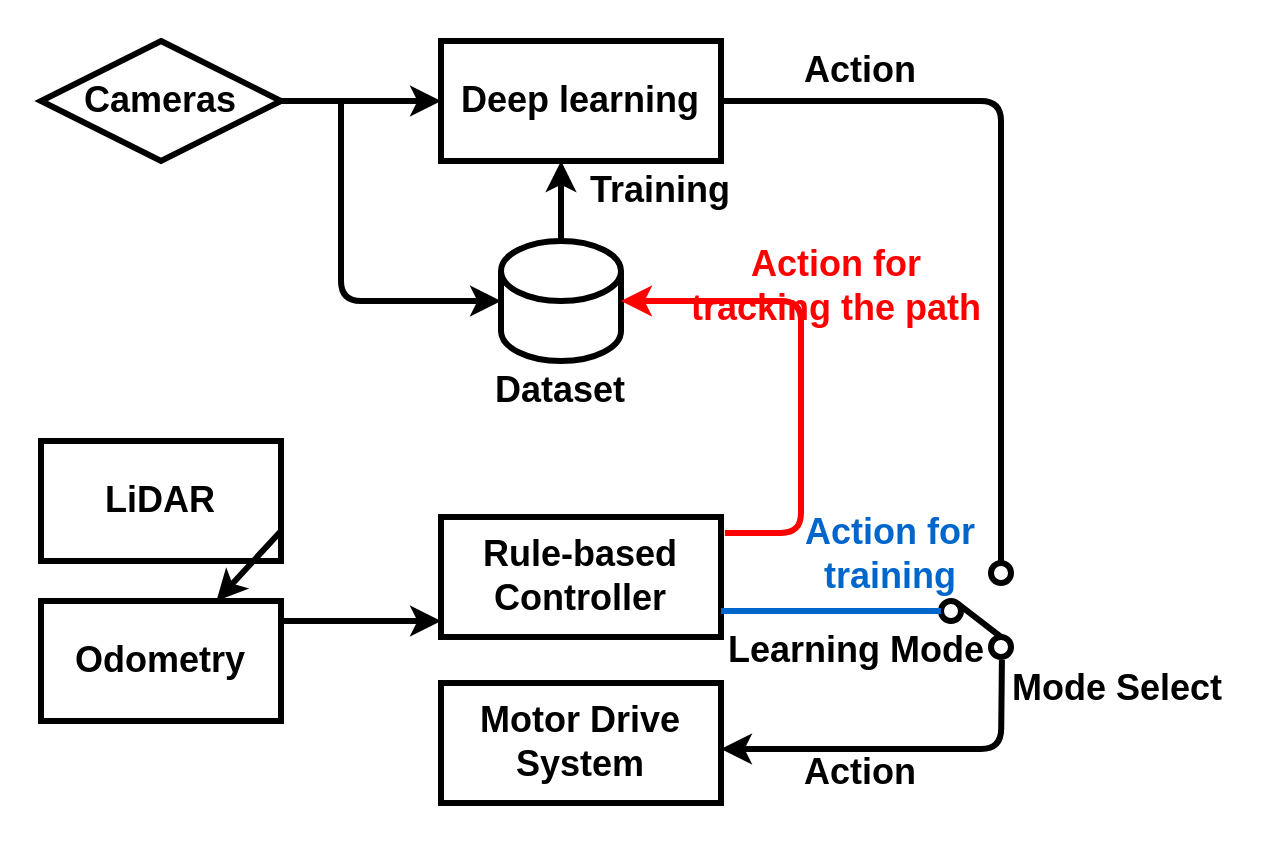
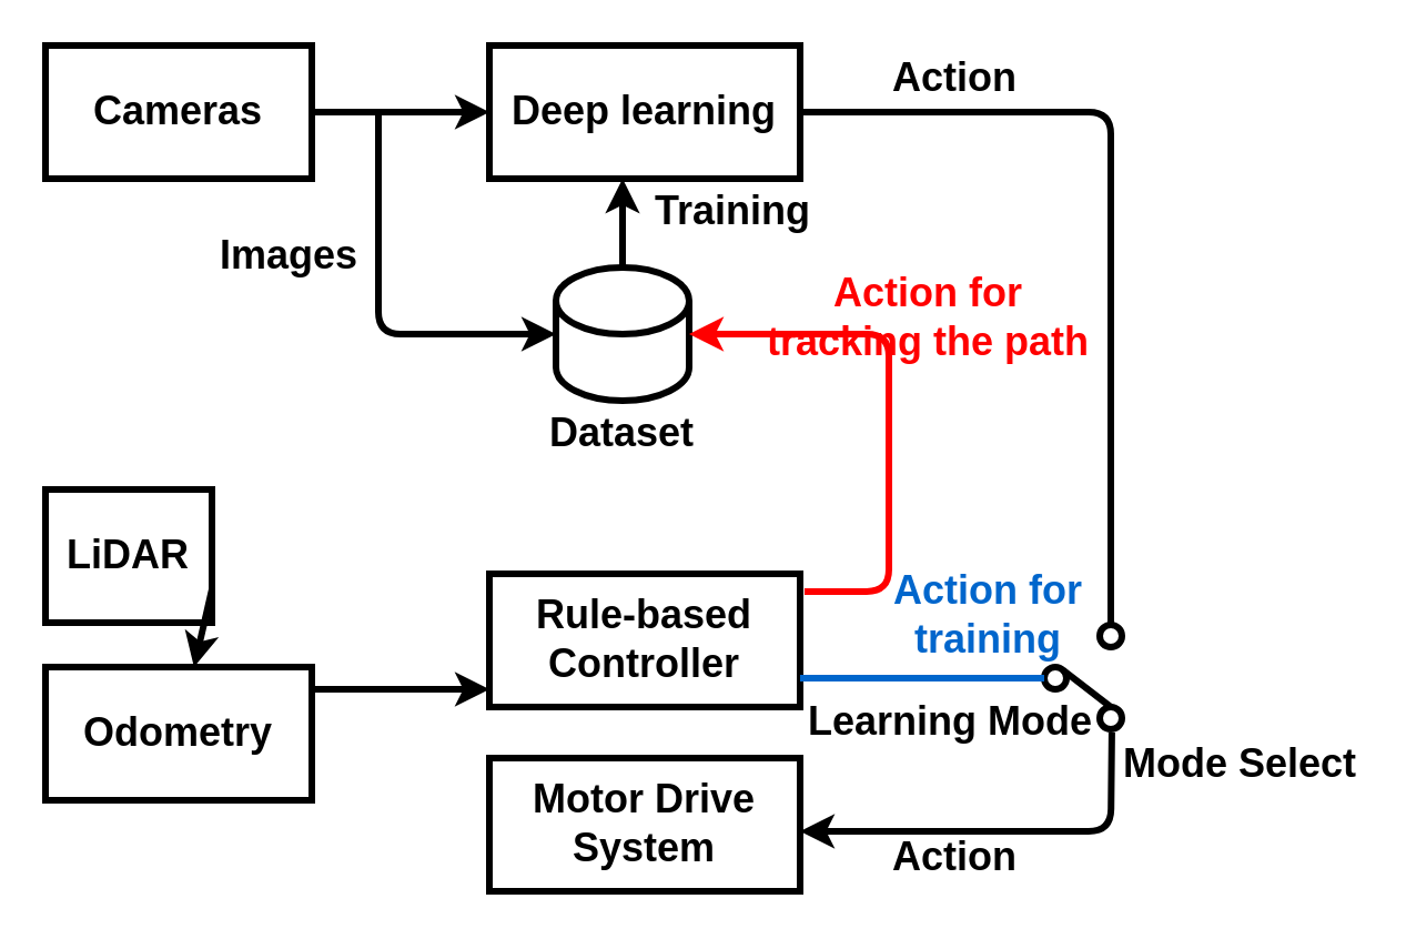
- <mxCell id="2" value="&lt;font color=&quot;#000000&quot; style=&quot;font-size: 18px&quot;&gt;&lt;b&gt;Cameras&lt;/b&gt;&lt;/font&gt;" style="rhombus;whiteSpace=wrap;html=1;fillColor=none;strokeColor=#000000;strokeWidth=3;" vertex="1" parent="1"><mxGeometry x="20" y="20" width="120" height="60" as="geometry" /></mxCell>
+ <mxCell id="2" value="&lt;font color=&quot;#000000&quot; style=&quot;font-size: 18px&quot;&gt;&lt;b&gt;Cameras&lt;/b&gt;&lt;/font&gt;" style="rounded=0;whiteSpace=wrap;html=1;fillColor=none;strokeColor=#000000;strokeWidth=3;" vertex="1" parent="1"><mxGeometry x="20" y="20" width="120" height="60" as="geometry" /></mxCell>
+ <mxCell id="22" value="&lt;b&gt;Images&lt;/b&gt;" style="text;html=1;strokeColor=none;fillColor=none;align=center;verticalAlign=middle;whiteSpace=wrap;rounded=0;fontSize=18;fontColor=#000000;" vertex="1" parent="1"><mxGeometry x="100" y="100" width="60" height="30" as="geometry" /></mxCell>
- <mxCell id="4" value="&lt;font style=&quot;font-size: 18px&quot; color=&quot;#000000&quot;&gt;&lt;b&gt;LiDAR&lt;/b&gt;&lt;/font&gt;" style="rounded=0;whiteSpace=wrap;html=1;fillColor=none;strokeColor=#000000;strokeWidth=3;" vertex="1" parent="1"><mxGeometry x="20" y="220" width="120" height="60" as="geometry" /></mxCell>
+ <mxCell id="4" value="&lt;font style=&quot;font-size: 18px&quot; color=&quot;#000000&quot;&gt;&lt;b&gt;LiDAR&lt;/b&gt;&lt;/font&gt;" style="rounded=0;whiteSpace=wrap;html=1;fillColor=none;strokeColor=#000000;strokeWidth=3;" vertex="1" parent="1"><mxGeometry x="20" y="220" width="75" height="60" as="geometry" /></mxCell>
